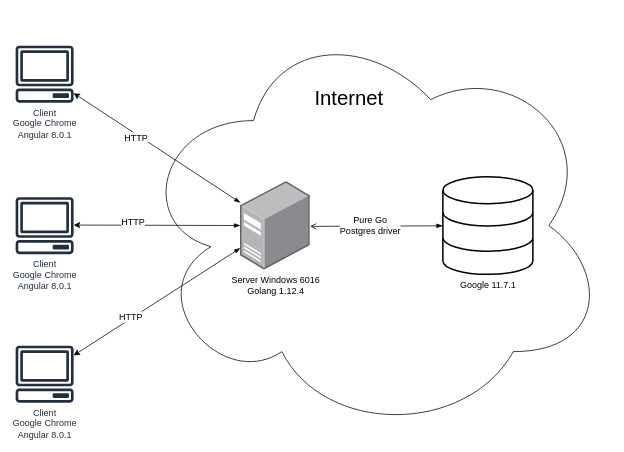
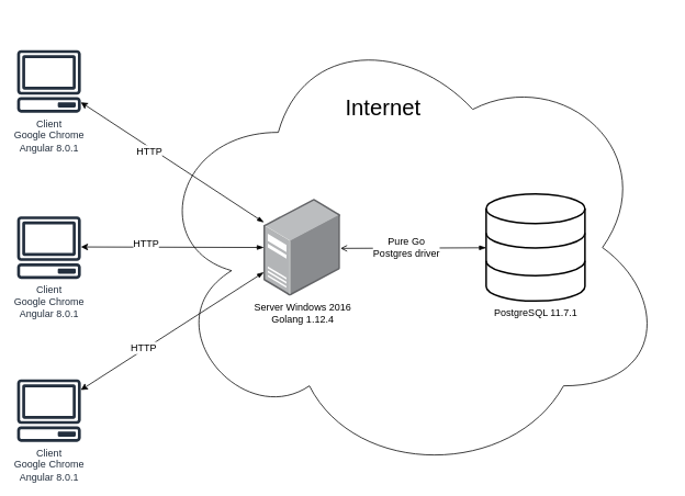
- <mxCell id="15" value="Google 11.7.1&lt;br&gt;" style="html=1;verticalLabelPosition=bottom;align=center;labelBackgroundColor=#ffffff;verticalAlign=top;strokeWidth=2;strokeColor=#000000;shadow=0;dashed=0;shape=mxgraph.ios7.icons.data;" vertex="1" parent="1"><mxGeometry x="590" y="235" width="120" height="130" as="geometry" /></mxCell>
+ <mxCell id="15" value="PostgreSQL 11.7.1&lt;br&gt;" style="html=1;verticalLabelPosition=bottom;align=center;labelBackgroundColor=#ffffff;verticalAlign=top;strokeWidth=2;strokeColor=#000000;shadow=0;dashed=0;shape=mxgraph.ios7.icons.data;" vertex="1" parent="1"><mxGeometry x="590" y="235" width="120" height="130" as="geometry" /></mxCell>
- <mxCell id="12" value="Server Windows 6016&lt;br&gt;Golang 1.12.4&lt;br&gt;" style="points=[];aspect=fixed;html=1;align=center;shadow=0;dashed=0;image;image=img/lib/allied_telesis/computer_and_terminals/Server_Desktop.svg;" vertex="1" parent="1"><mxGeometry x="320" y="241" width="93.09" height="118" as="geometry" /></mxCell>
+ <mxCell id="12" value="Server Windows 2016&lt;br&gt;Golang 1.12.4&lt;br&gt;" style="points=[];aspect=fixed;html=1;align=center;shadow=0;dashed=0;image;image=img/lib/allied_telesis/computer_and_terminals/Server_Desktop.svg;" vertex="1" parent="1"><mxGeometry x="320" y="241" width="93.09" height="118" as="geometry" /></mxCell>
